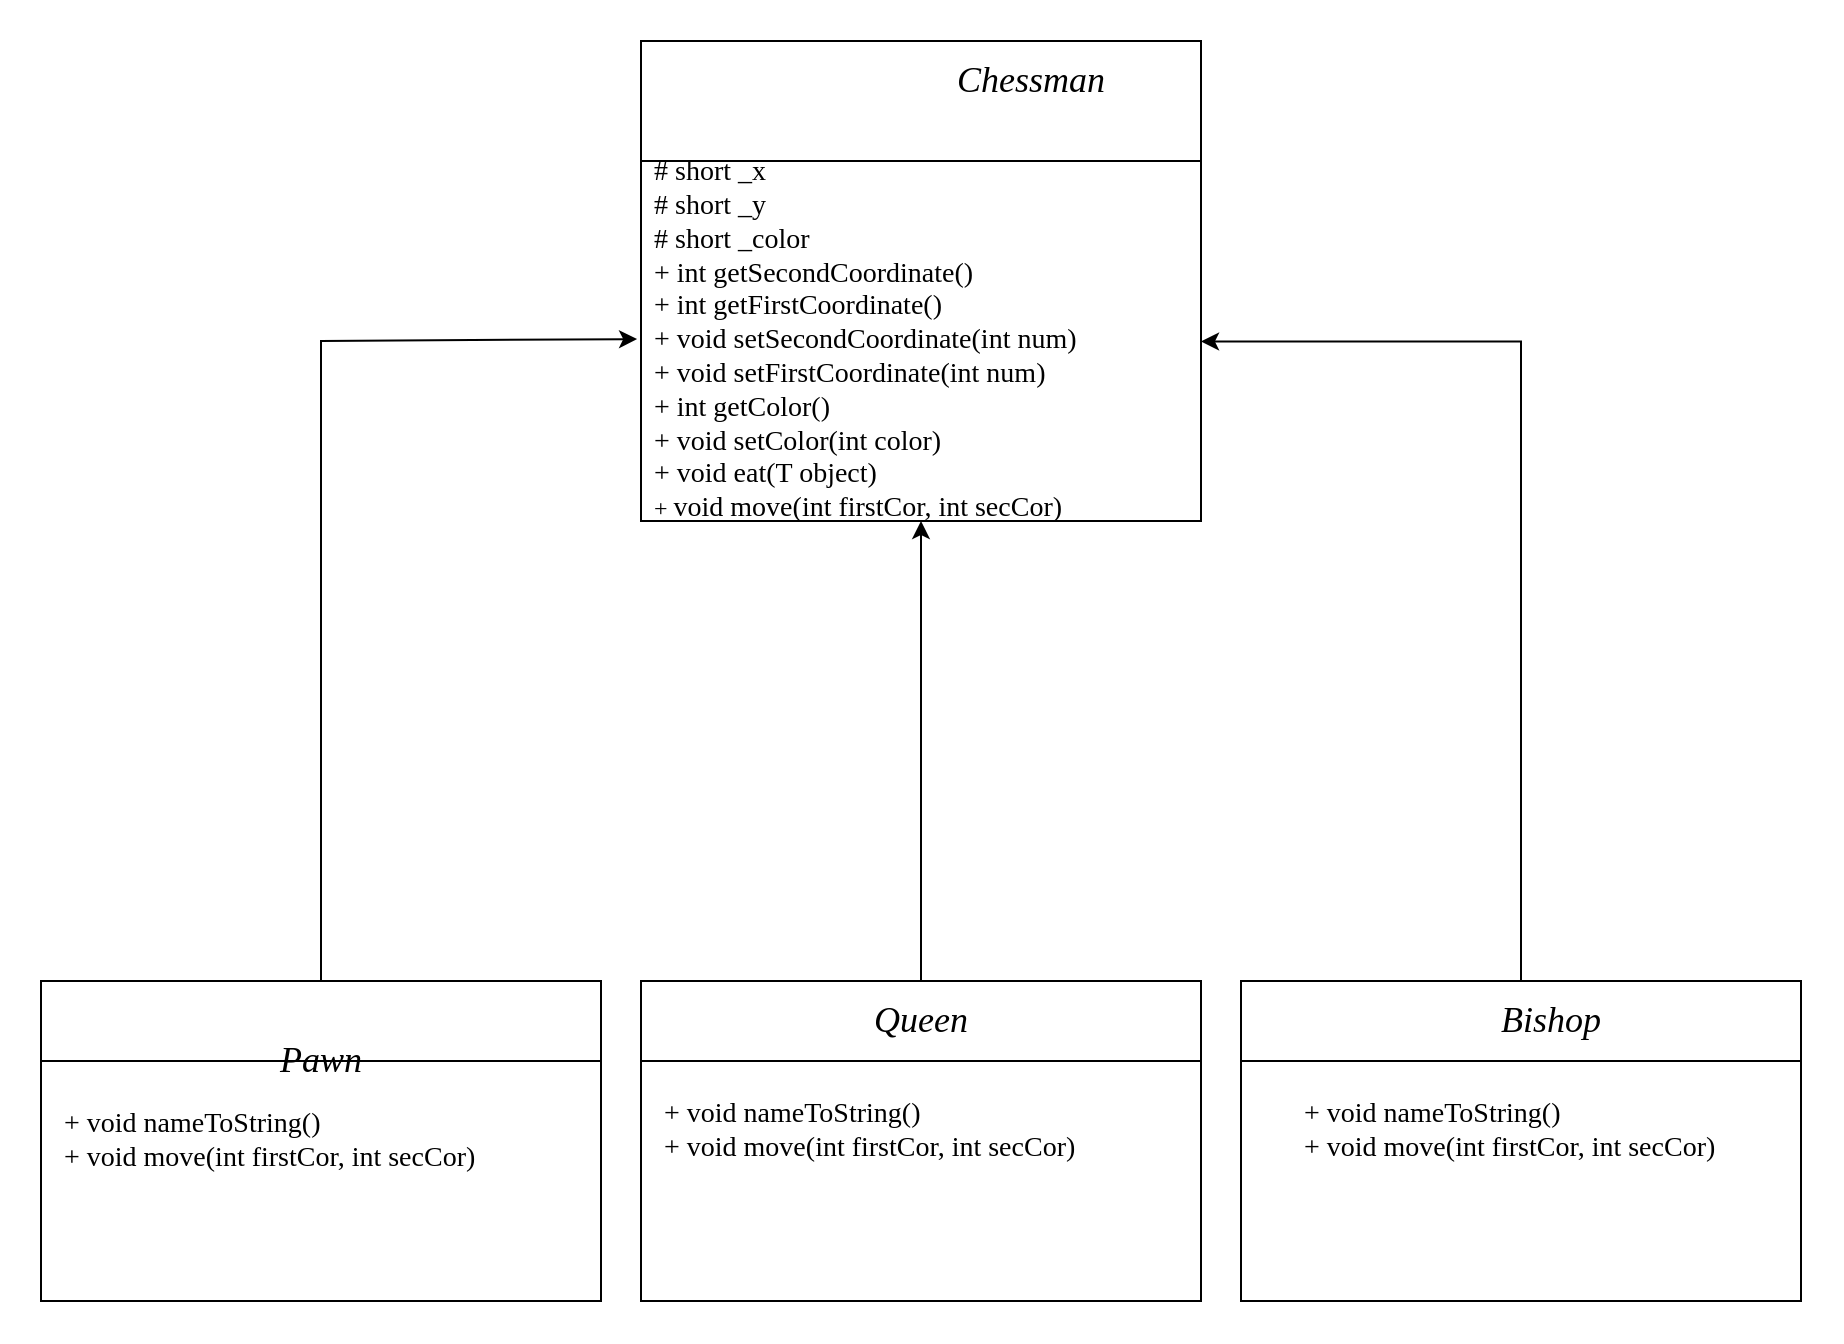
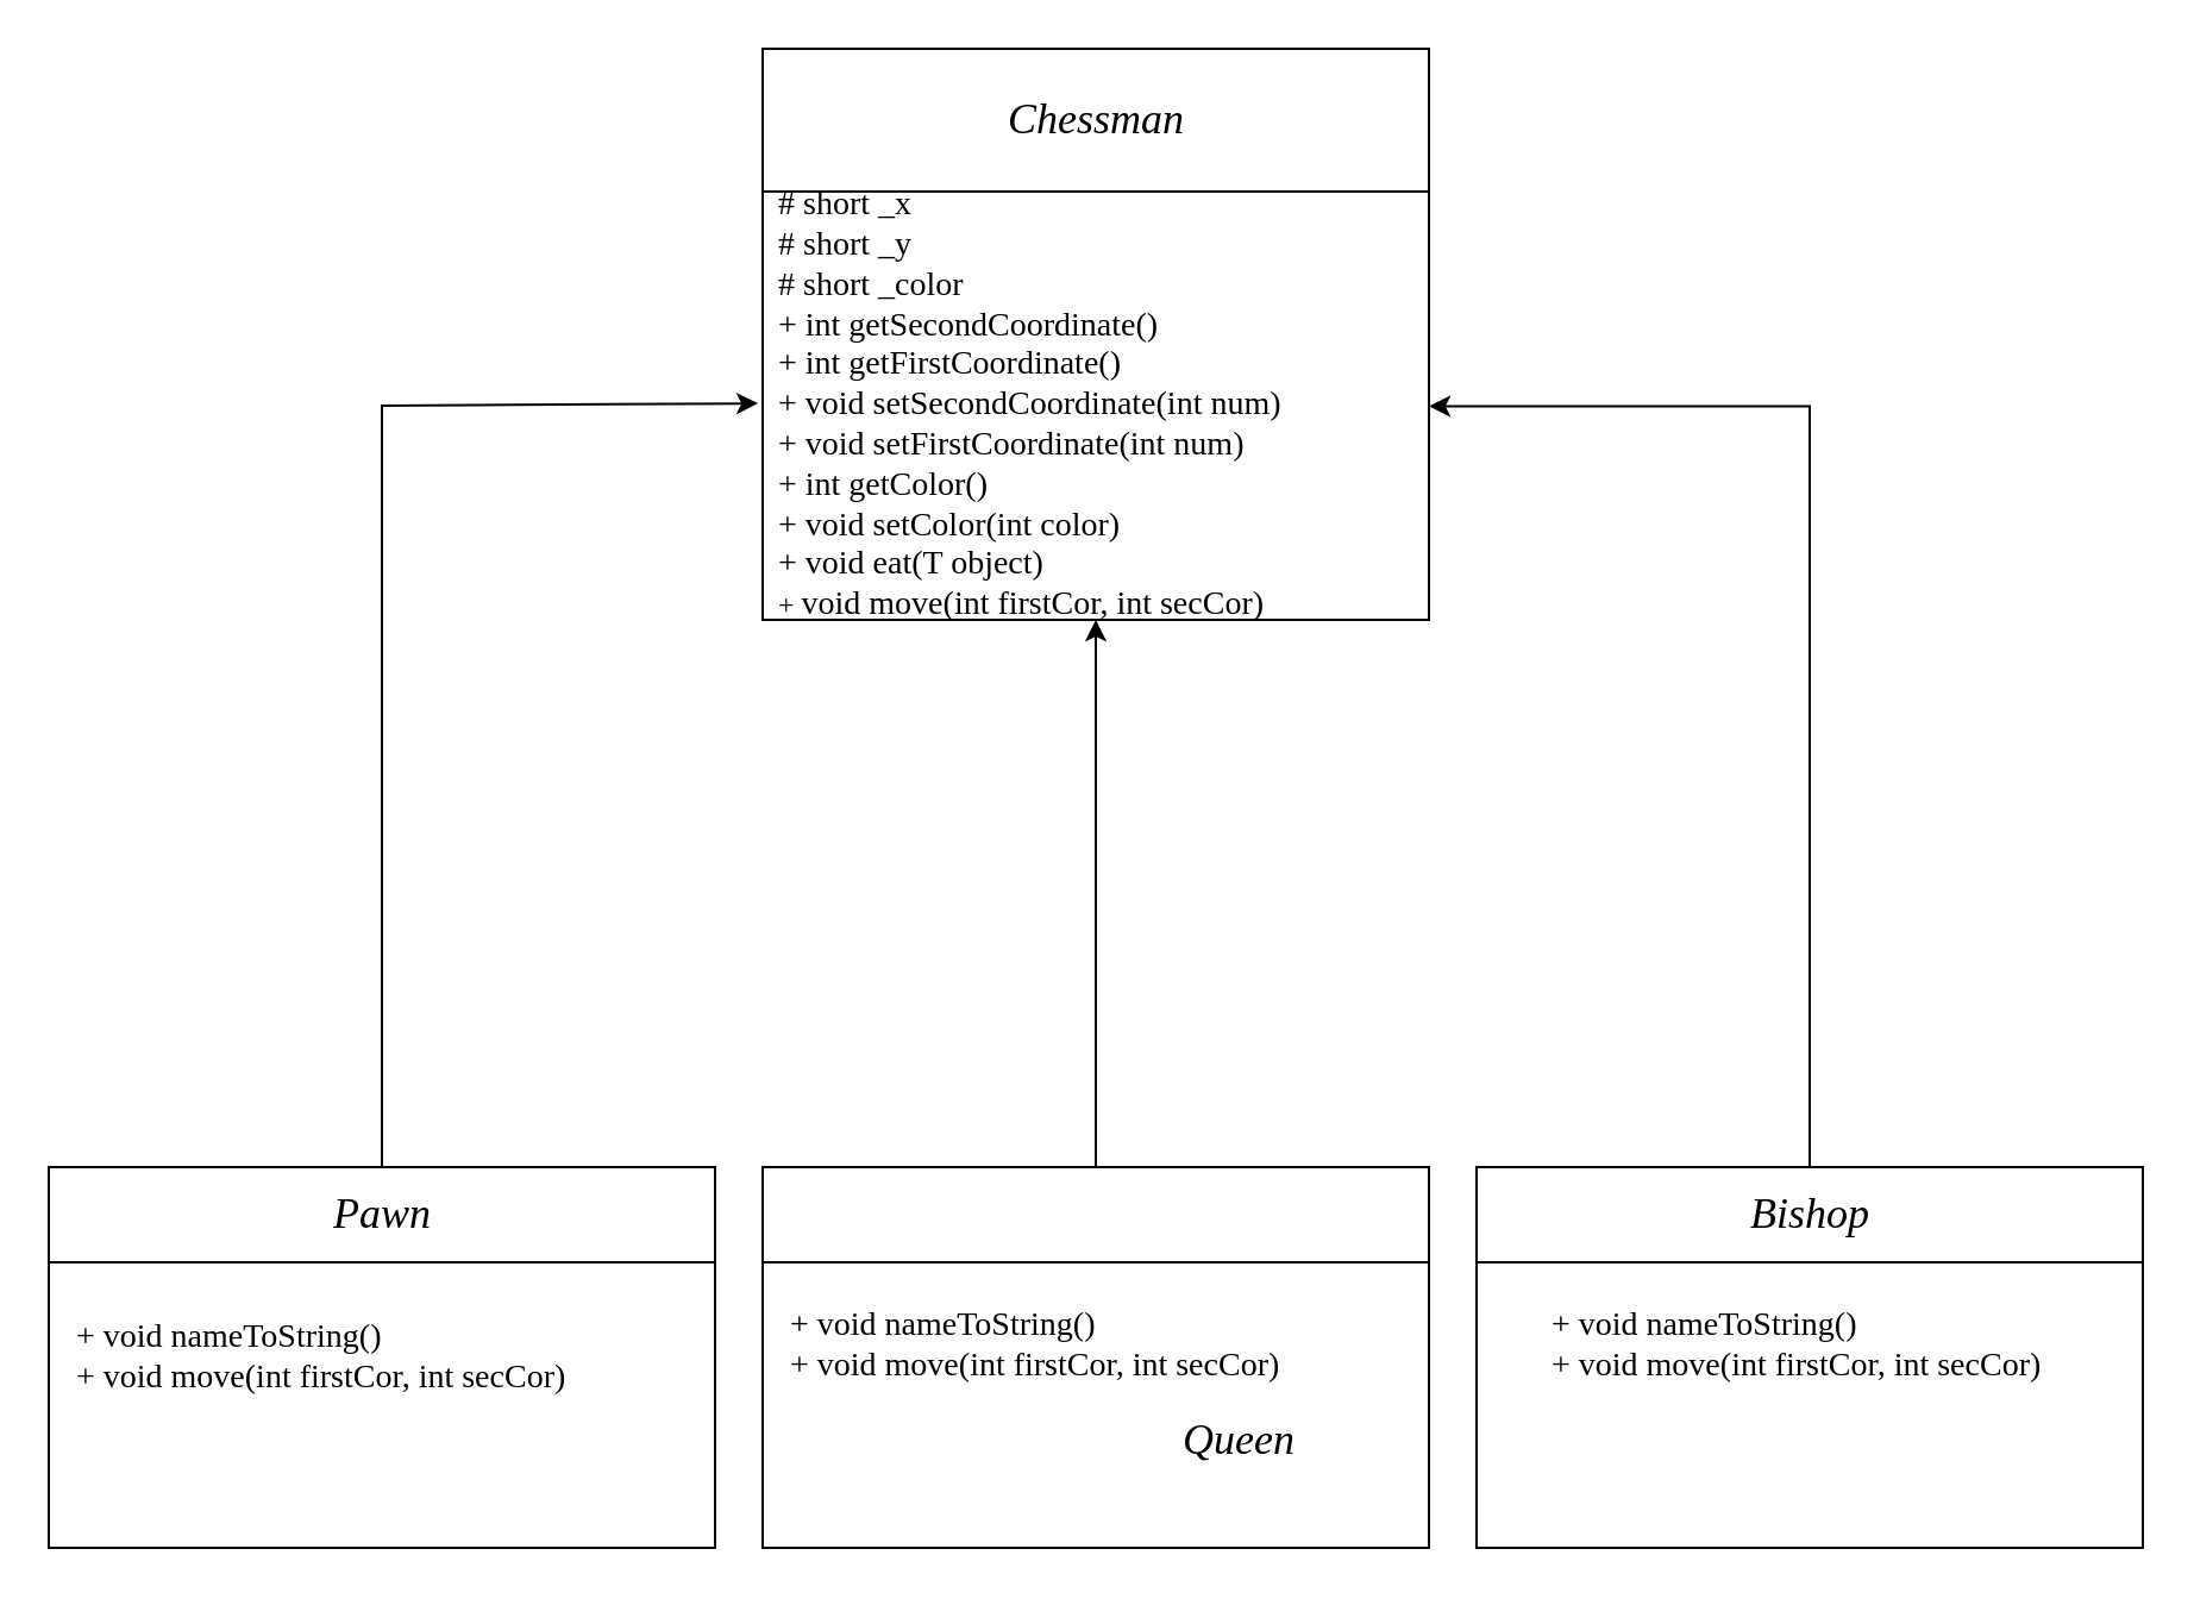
- <mxCell id="8" value="&lt;font style=&quot;font-size: 18px&quot; face=&quot;Times New Roman&quot;&gt;&lt;i&gt;Chessman&lt;/i&gt;&lt;/font&gt;" style="text;html=1;align=center;verticalAlign=middle;resizable=0;points=[];;autosize=1;" parent="1" vertex="1"><mxGeometry x="470" y="30" width="90" height="20" as="geometry" /></mxCell>
+ <mxCell id="8" value="&lt;font style=&quot;font-size: 18px&quot; face=&quot;Times New Roman&quot;&gt;&lt;i&gt;Chessman&lt;/i&gt;&lt;/font&gt;" style="text;html=1;align=center;verticalAlign=middle;resizable=0;points=[];;autosize=1;" parent="1" vertex="1"><mxGeometry x="415" y="40" width="90" height="20" as="geometry" /></mxCell>
- <mxCell id="13" value="&lt;font style=&quot;font-size: 18px&quot; face=&quot;Times New Roman&quot;&gt;&lt;i&gt;Queen&lt;/i&gt;&lt;/font&gt;" style="text;html=1;align=center;verticalAlign=middle;resizable=0;points=[];;autosize=1;" parent="1" vertex="1"><mxGeometry x="430" y="500" width="60" height="20" as="geometry" /></mxCell>
+ <mxCell id="13" value="&lt;font style=&quot;font-size: 18px&quot; face=&quot;Times New Roman&quot;&gt;&lt;i&gt;Queen&lt;/i&gt;&lt;/font&gt;" style="text;html=1;align=center;verticalAlign=middle;resizable=0;points=[];;autosize=1;" parent="1" vertex="1"><mxGeometry x="490" y="595" width="60" height="20" as="geometry" /></mxCell>
- <mxCell id="15" value="&lt;i&gt;&lt;font face=&quot;Times New Roman&quot; style=&quot;font-size: 18px&quot;&gt;Bishop&lt;/font&gt;&lt;/i&gt;" style="text;html=1;align=center;verticalAlign=middle;resizable=0;points=[];;autosize=1;" parent="1" vertex="1"><mxGeometry x="740" y="500" width="70" height="20" as="geometry" /></mxCell>
+ <mxCell id="15" value="&lt;i&gt;&lt;font face=&quot;Times New Roman&quot; style=&quot;font-size: 18px&quot;&gt;Bishop&lt;/font&gt;&lt;/i&gt;" style="text;html=1;align=center;verticalAlign=middle;resizable=0;points=[];;autosize=1;" parent="1" vertex="1"><mxGeometry x="725" y="500" width="70" height="20" as="geometry" /></mxCell>
- <mxCell id="9" value="&lt;font style=&quot;font-size: 18px&quot; face=&quot;Times New Roman&quot;&gt;&lt;i&gt;Pawn&lt;/i&gt;&lt;/font&gt;" style="text;html=1;align=center;verticalAlign=middle;resizable=0;points=[];;autosize=1;" parent="1" vertex="1"><mxGeometry x="130" y="520" width="60" height="20" as="geometry" /></mxCell>
+ <mxCell id="9" value="&lt;font style=&quot;font-size: 18px&quot; face=&quot;Times New Roman&quot;&gt;&lt;i&gt;Pawn&lt;/i&gt;&lt;/font&gt;" style="text;html=1;align=center;verticalAlign=middle;resizable=0;points=[];;autosize=1;" parent="1" vertex="1"><mxGeometry x="130" y="500" width="60" height="20" as="geometry" /></mxCell>
